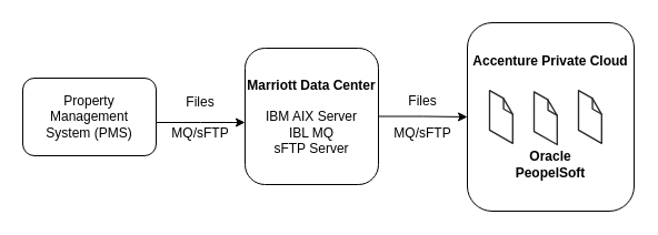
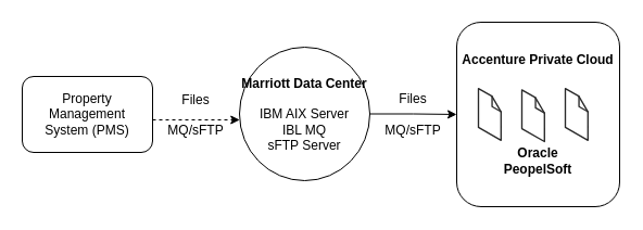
- <mxCell id="5" value="&lt;b&gt;Marriott Data Center&lt;/b&gt;&lt;br&gt;&lt;br&gt;IBM AIX Server&lt;br&gt;IBL MQ&lt;br&gt;sFTP Server" style="whiteSpace=wrap;html=1;rounded=1;" parent="1" vertex="1"><mxGeometry x="220" y="43" width="120" height="123" as="geometry" /></mxCell>
+ <mxCell id="5" value="&lt;b&gt;Marriott Data Center&lt;/b&gt;&lt;br&gt;&lt;br&gt;IBM AIX Server&lt;br&gt;IBL MQ&lt;br&gt;sFTP Server" style="ellipse;whiteSpace=wrap;html=1;" parent="1" vertex="1"><mxGeometry x="220" y="43" width="120" height="123" as="geometry" /></mxCell>
- <mxCell id="2" value="" style="edgeStyle=orthogonalEdgeStyle;rounded=0;orthogonalLoop=1;jettySize=auto;html=1;" parent="1" source="3" target="5" edge="1"><mxGeometry relative="1" as="geometry"><Array as="points"><mxPoint x="180" y="110" /><mxPoint x="180" y="110" /></Array></mxGeometry></mxCell>
+ <mxCell id="2" value="" style="edgeStyle=orthogonalEdgeStyle;rounded=0;orthogonalLoop=1;jettySize=auto;html=1;dashed=1;" parent="1" source="3" target="5" edge="1"><mxGeometry relative="1" as="geometry"><Array as="points"><mxPoint x="180" y="110" /><mxPoint x="180" y="110" /></Array></mxGeometry></mxCell>
